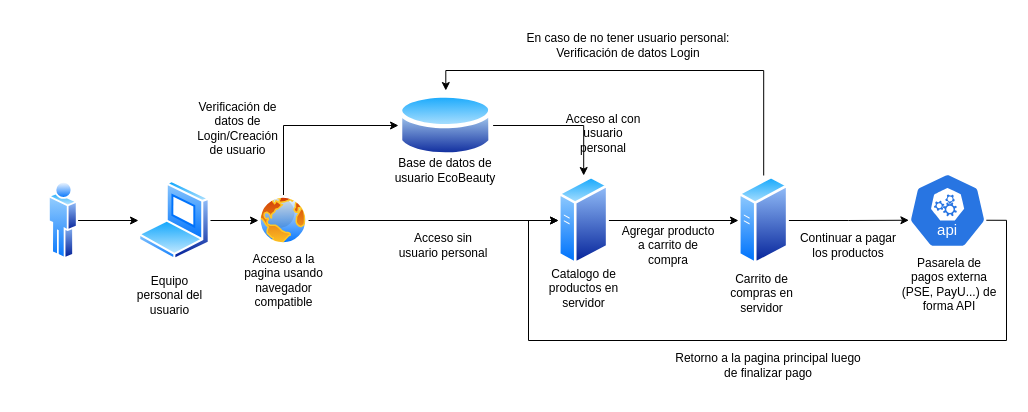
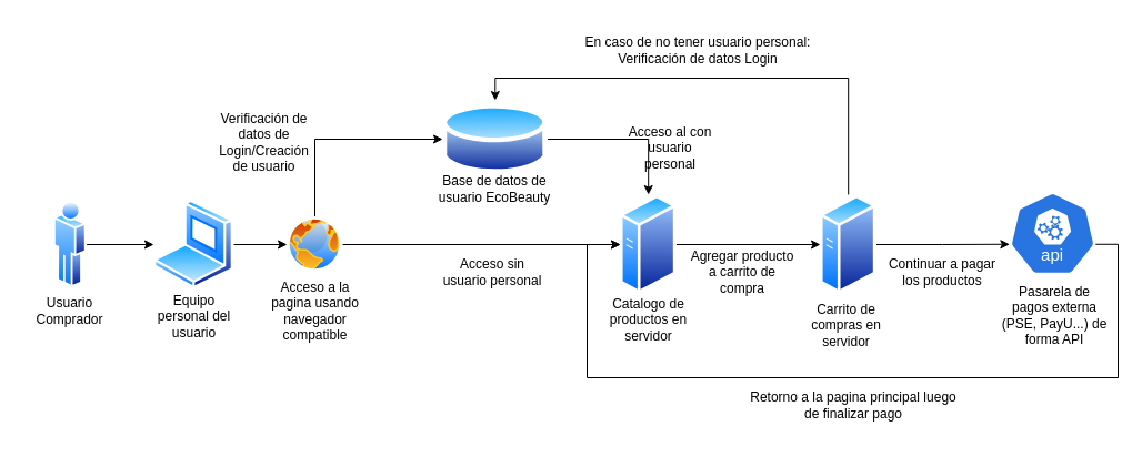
+ <mxCell id="13" value="Usuario&lt;br&gt;Comprador" style="text;html=1;align=center;verticalAlign=middle;whiteSpace=wrap;rounded=0;" vertex="1" parent="1"><mxGeometry x="20.2" y="260" width="85.2" height="40" as="geometry" /></mxCell>
- <mxCell id="14" value="Equipo personal del usuario" style="text;html=1;align=center;verticalAlign=middle;whiteSpace=wrap;rounded=0;" vertex="1" parent="1"><mxGeometry x="125.7" y="270" width="86.6" height="50" as="geometry" /></mxCell>
+ <mxCell id="14" value="Equipo personal del usuario" style="text;html=1;align=center;verticalAlign=middle;whiteSpace=wrap;rounded=0;" vertex="1" parent="1"><mxGeometry x="130.7" y="260" width="86.6" height="50" as="geometry" /></mxCell>
